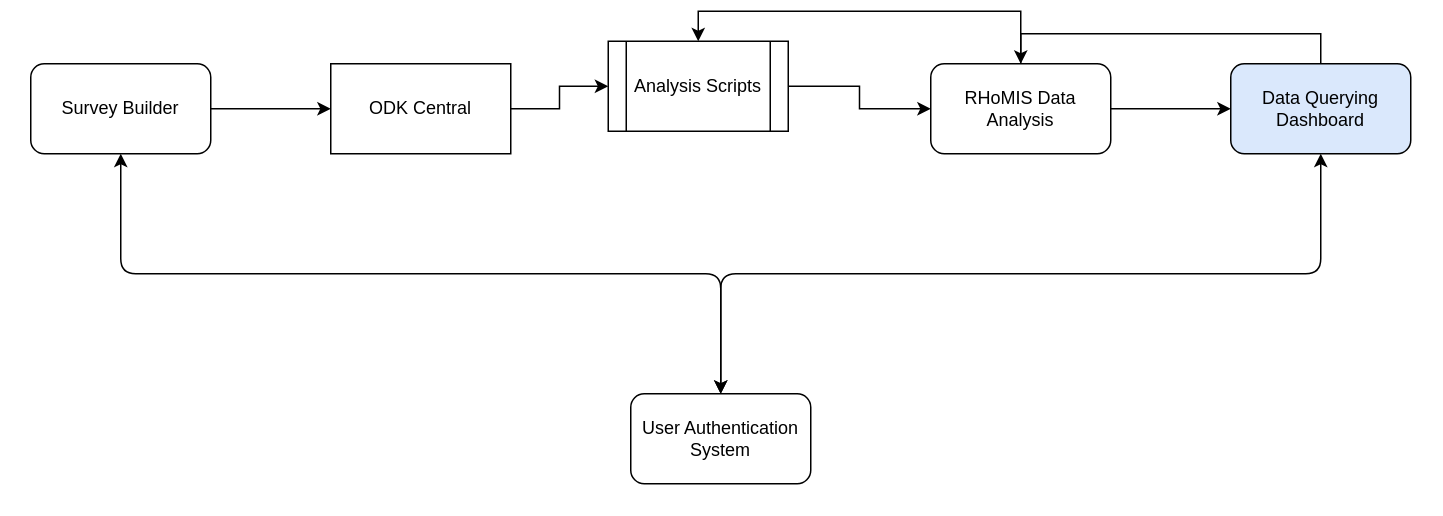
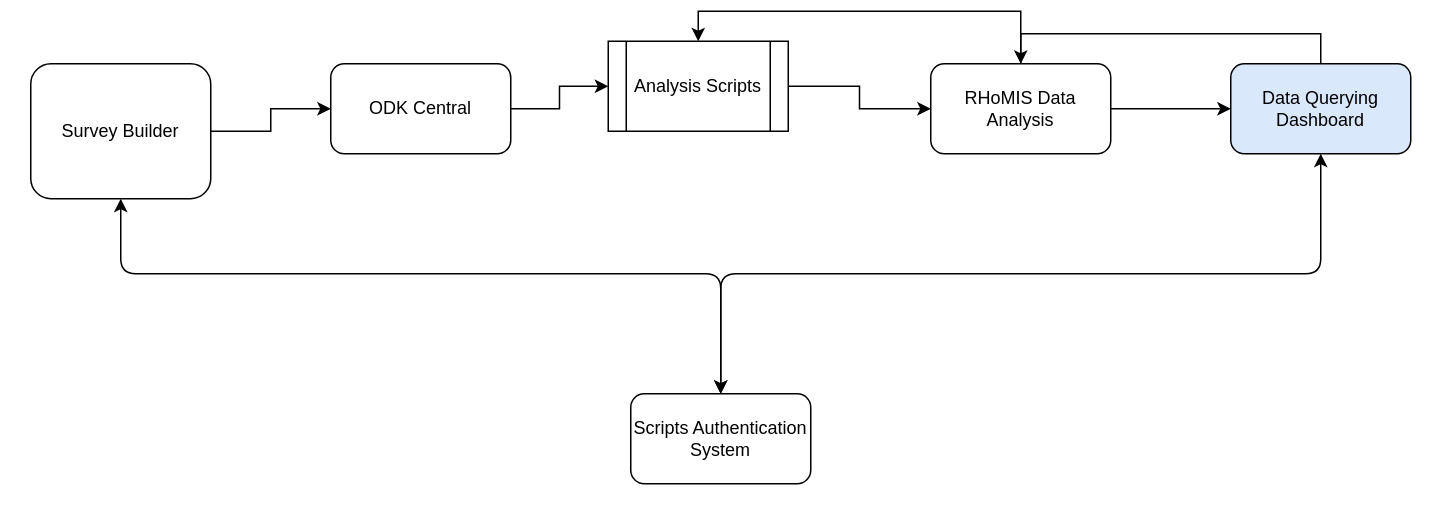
- <mxCell id="5" value="Survey Builder" style="rounded=1;whiteSpace=wrap;html=1;" vertex="1" parent="1"><mxGeometry x="20" y="35" width="120" height="60" as="geometry" /></mxCell>
+ <mxCell id="5" value="Survey Builder" style="rounded=1;whiteSpace=wrap;html=1;" vertex="1" parent="1"><mxGeometry x="20" y="35" width="120" height="90" as="geometry" /></mxCell>
- <mxCell id="3" value="ODK Central" style="whiteSpace=wrap;html=1;rounded=0;" vertex="1" parent="1"><mxGeometry x="220" y="35" width="120" height="60" as="geometry" /></mxCell>
+ <mxCell id="3" value="ODK Central" style="rounded=1;whiteSpace=wrap;html=1;" vertex="1" parent="1"><mxGeometry x="220" y="35" width="120" height="60" as="geometry" /></mxCell>
- <mxCell id="6" value="User Authentication System" style="rounded=1;whiteSpace=wrap;html=1;" vertex="1" parent="1"><mxGeometry x="420" y="255" width="120" height="60" as="geometry" /></mxCell>
+ <mxCell id="6" value="Scripts Authentication System" style="rounded=1;whiteSpace=wrap;html=1;" vertex="1" parent="1"><mxGeometry x="420" y="255" width="120" height="60" as="geometry" /></mxCell>
